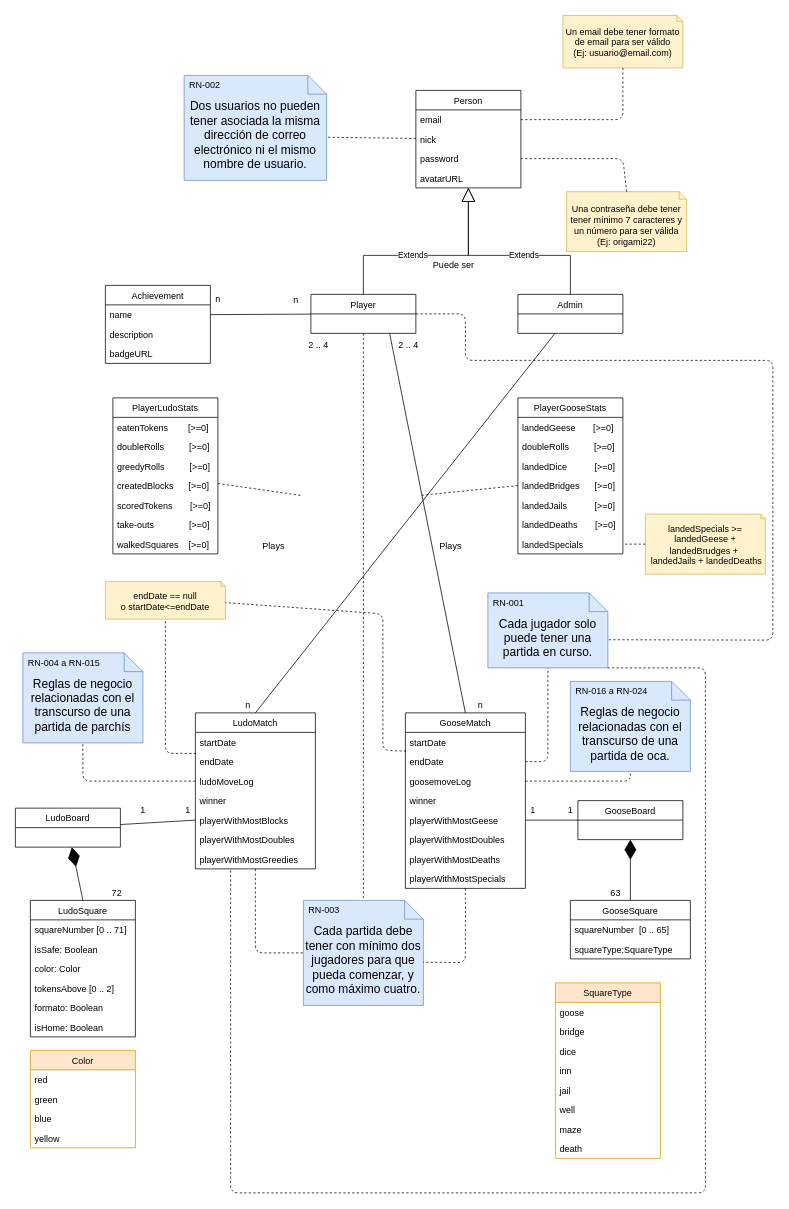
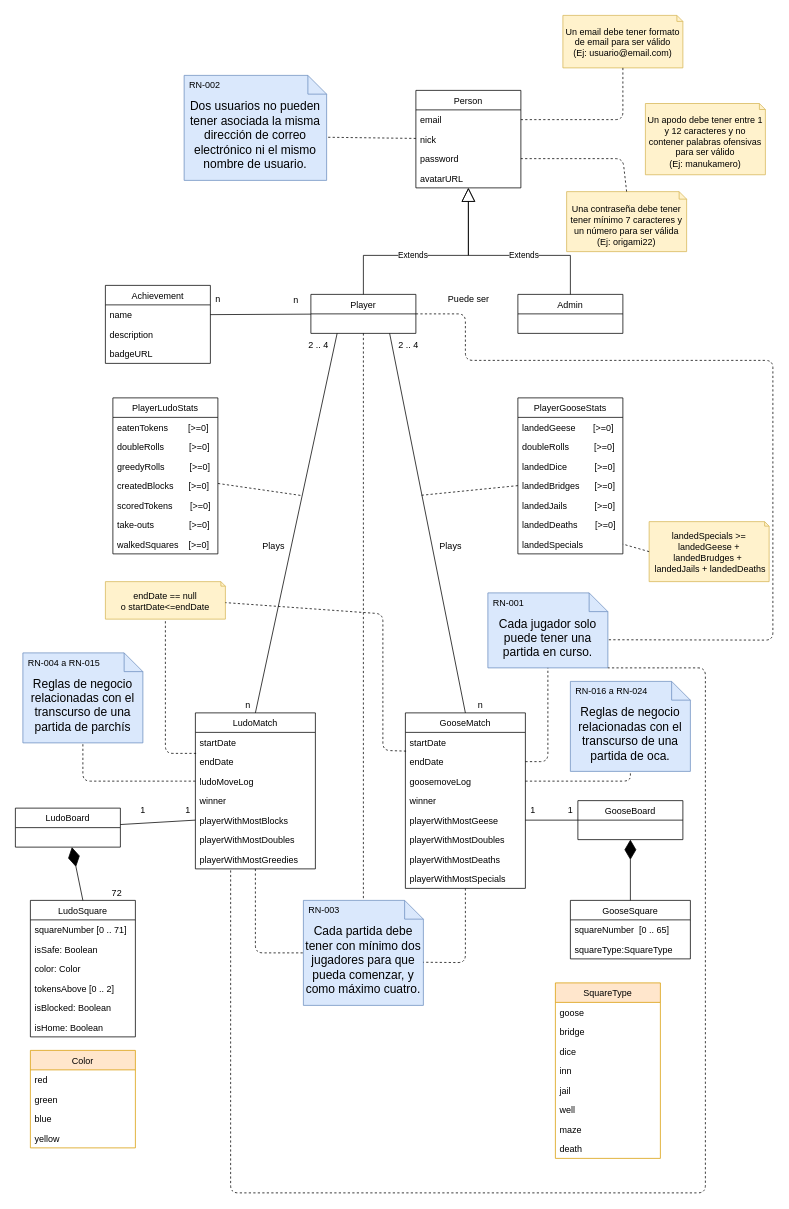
+ <mxCell id="108" value="Un apodo debe tener entre 1 y 12 caracteres y no contener palabras ofensivas para ser válido &lt;br&gt;(Ej: manukamero)" style="shape=note2;boundedLbl=1;whiteSpace=wrap;html=1;size=8;verticalAlign=top;align=center;fillColor=#fff2cc;strokeColor=#d6b656;" parent="1" vertex="1"><mxGeometry x="860" y="137.5" width="160" height="95" as="geometry" /></mxCell>
- <mxCell id="82" value="Puede ser" style="text;html=1;align=center;verticalAlign=middle;resizable=0;points=[];autosize=1;strokeColor=none;fillColor=none;" parent="1" vertex="1"><mxGeometry x="569" y="343" width="70" height="20" as="geometry" /></mxCell>
+ <mxCell id="82" value="Puede ser" style="text;html=1;align=center;verticalAlign=middle;resizable=0;points=[];autosize=1;strokeColor=none;fillColor=none;" parent="1" vertex="1"><mxGeometry x="589" y="388" width="70" height="20" as="geometry" /></mxCell>
- <mxCell id="23" value="" style="endArrow=none;html=1;rounded=0;exitX=0.5;exitY=0;exitDx=0;exitDy=0;" parent="1" source="6" target="55" edge="1"><mxGeometry width="50" height="50" relative="1" as="geometry"><mxPoint x="474" y="640" as="sourcePoint" /><mxPoint x="450" y="550" as="targetPoint" /></mxGeometry></mxCell>
+ <mxCell id="23" value="" style="endArrow=none;html=1;rounded=0;exitX=0.5;exitY=0;exitDx=0;exitDy=0;entryX=0.25;entryY=1;entryDx=0;entryDy=0;" parent="1" source="6" target="2" edge="1"><mxGeometry width="50" height="50" relative="1" as="geometry"><mxPoint x="474" y="640" as="sourcePoint" /><mxPoint x="450" y="550" as="targetPoint" /></mxGeometry></mxCell>
- <mxCell id="111" value="landedSpecials &amp;gt;= landedGeese + landedBrudges +&amp;nbsp; &amp;nbsp;landedJails + landedDeaths" style="shape=note2;boundedLbl=1;whiteSpace=wrap;html=1;size=6;verticalAlign=top;align=center;fillColor=#fff2cc;strokeColor=#d6b656;" parent="1" vertex="1"><mxGeometry x="860" y="685" width="160" height="80" as="geometry" /></mxCell>
+ <mxCell id="111" value="landedSpecials &amp;gt;= landedGeese + landedBrudges +&amp;nbsp; &amp;nbsp;landedJails + landedDeaths" style="shape=note2;boundedLbl=1;whiteSpace=wrap;html=1;size=6;verticalAlign=top;align=center;fillColor=#fff2cc;strokeColor=#d6b656;" parent="1" vertex="1"><mxGeometry x="865" y="695" width="160" height="80" as="geometry" /></mxCell>
- <mxCell id="93" value="63" style="text;html=1;align=center;verticalAlign=middle;resizable=0;points=[];autosize=1;strokeColor=none;fillColor=none;" parent="1" vertex="1"><mxGeometry x="805" y="1180" width="30" height="20" as="geometry" /></mxCell>
- <mxCell id="80" value="formato: Boolean" style="text;strokeColor=none;fillColor=none;align=left;verticalAlign=top;spacingLeft=4;spacingRight=4;overflow=hidden;rotatable=0;points=[[0,0.5],[1,0.5]];portConstraint=eastwest;" parent="75" vertex="1"><mxGeometry y="130" width="140" height="26" as="geometry" /></mxCell>
+ <mxCell id="80" value="isBlocked: Boolean" style="text;strokeColor=none;fillColor=none;align=left;verticalAlign=top;spacingLeft=4;spacingRight=4;overflow=hidden;rotatable=0;points=[[0,0.5],[1,0.5]];portConstraint=eastwest;" parent="75" vertex="1"><mxGeometry y="130" width="140" height="26" as="geometry" /></mxCell>
